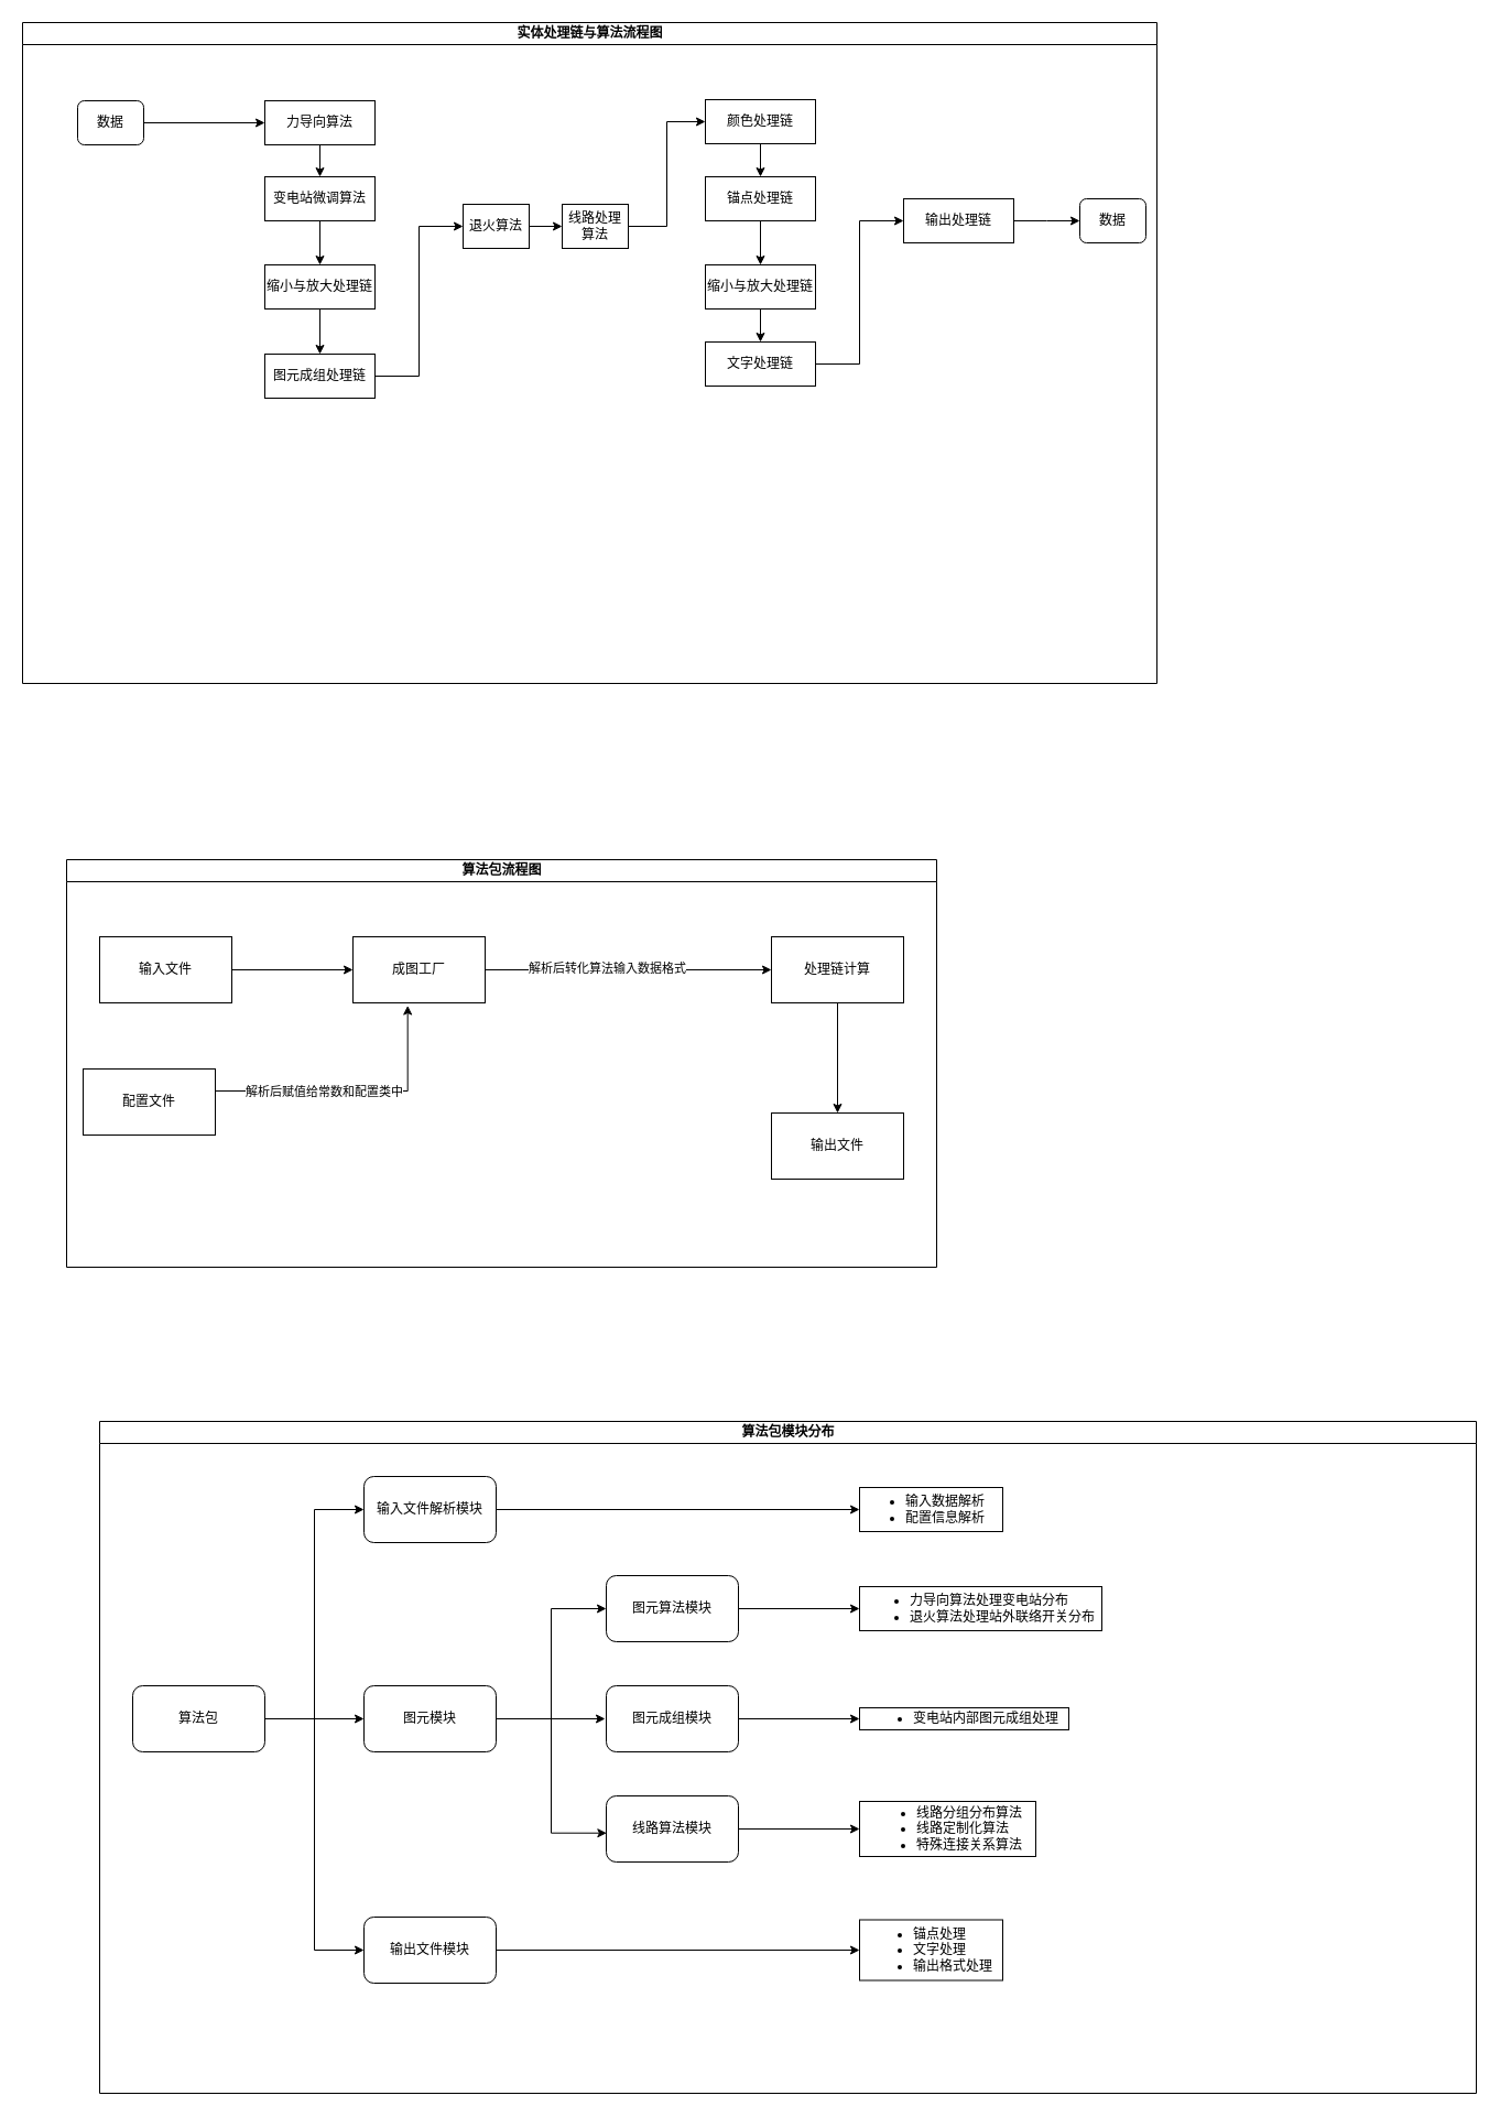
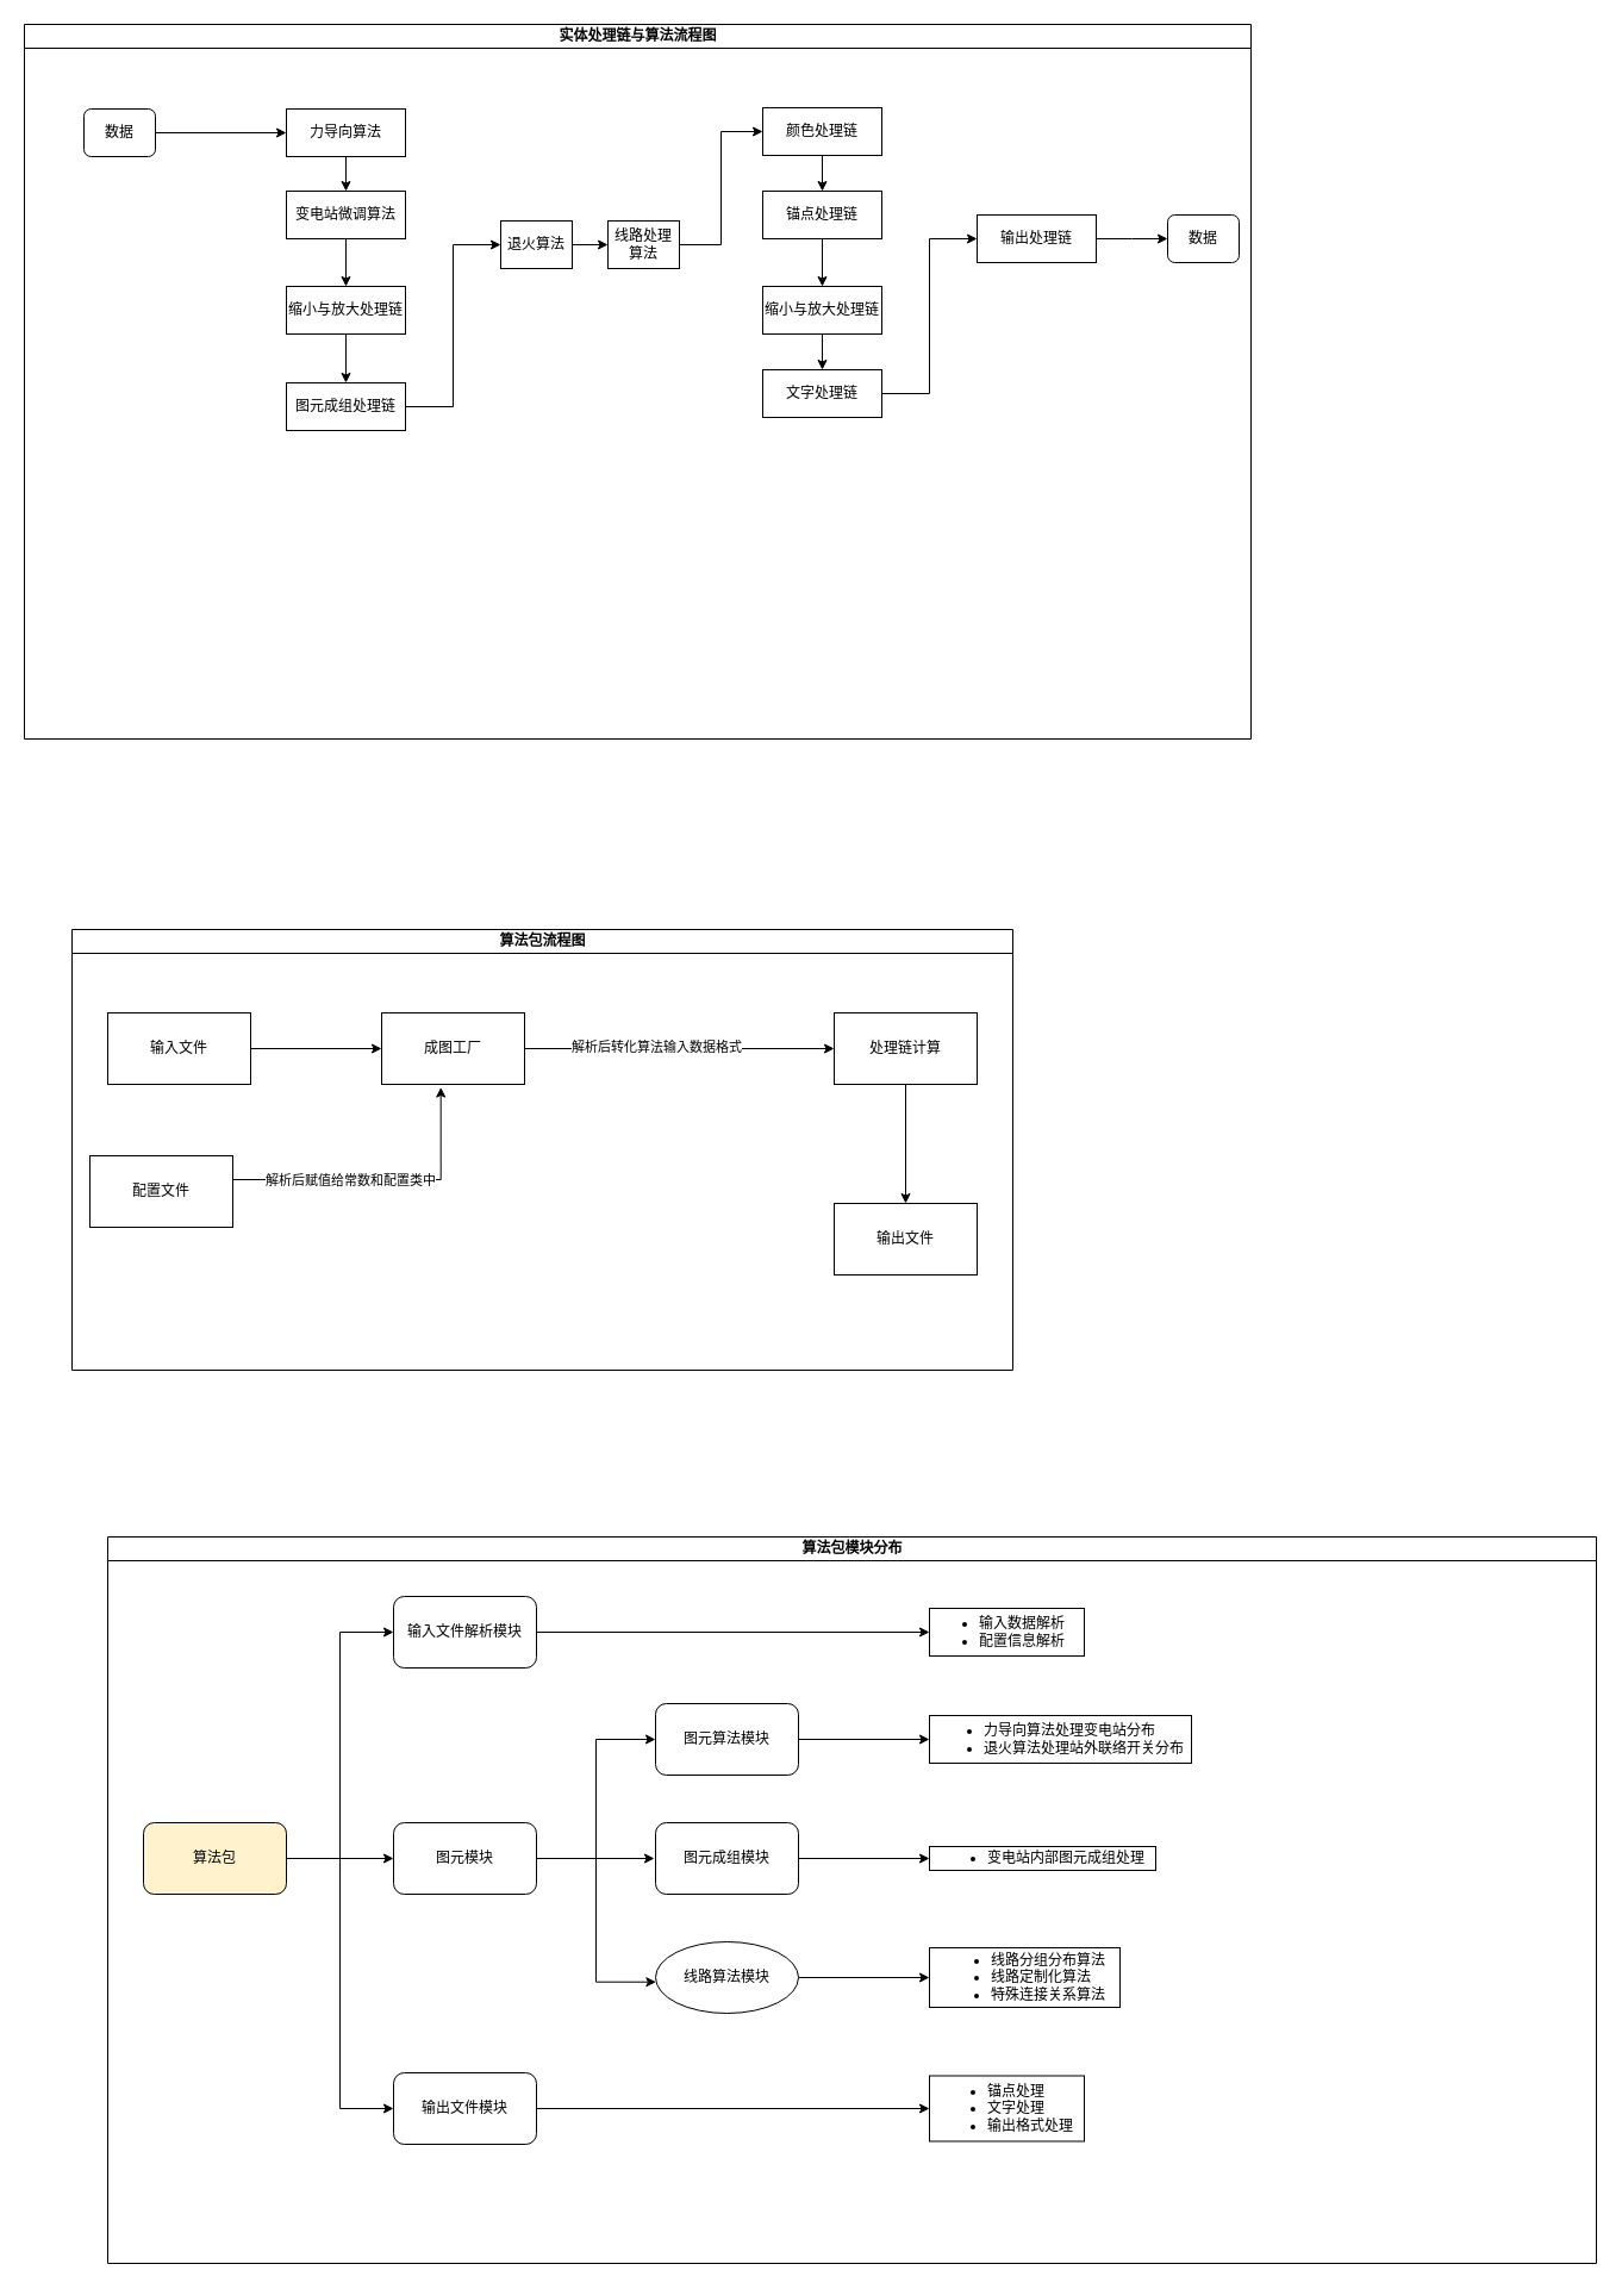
- <mxCell id="44" value="算法包" style="rounded=1;whiteSpace=wrap;html=1;" vertex="1" parent="40"><mxGeometry x="30" y="240" width="120" height="60" as="geometry" /></mxCell>
+ <mxCell id="44" value="算法包" style="rounded=1;whiteSpace=wrap;html=1;fillColor=#fff2cc;" vertex="1" parent="40"><mxGeometry x="30" y="240" width="120" height="60" as="geometry" /></mxCell>
- <mxCell id="58" value="线路算法模块" style="rounded=1;whiteSpace=wrap;html=1;" vertex="1" parent="40"><mxGeometry x="460" y="340" width="120" height="60" as="geometry" /></mxCell>
+ <mxCell id="58" value="线路算法模块" style="ellipse;whiteSpace=wrap;html=1;" vertex="1" parent="40"><mxGeometry x="460" y="340" width="120" height="60" as="geometry" /></mxCell>
